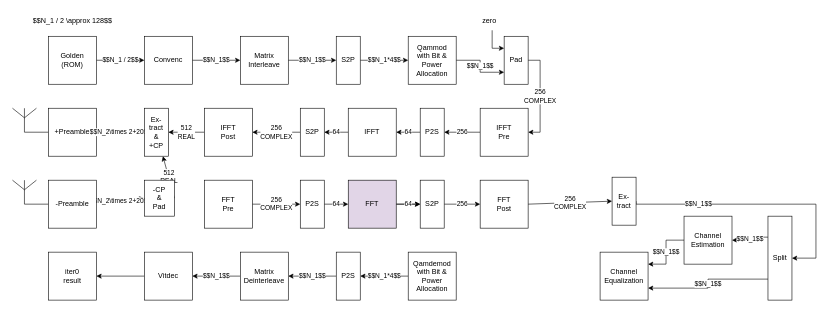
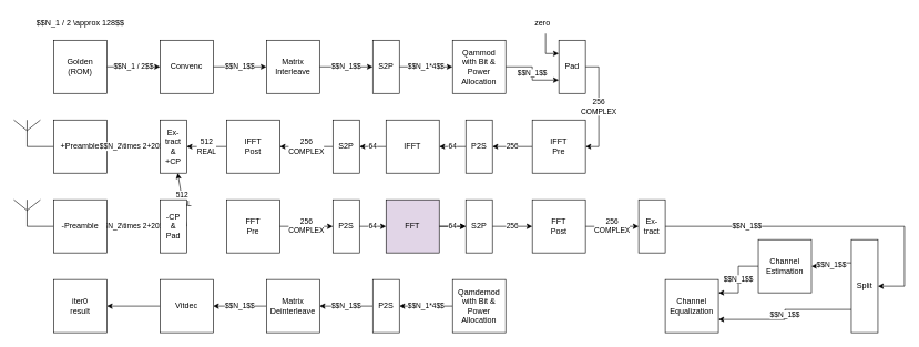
- <mxCell id="35" value="-CP&lt;br&gt;&amp;amp;&lt;br&gt;Pad" style="rounded=0;whiteSpace=wrap;html=1;" vertex="1" parent="1"><mxGeometry x="240" y="300" width="50" height="60" as="geometry" /></mxCell>
+ <mxCell id="35" value="-CP&lt;br&gt;&amp;amp;&lt;br&gt;Pad" style="rounded=0;whiteSpace=wrap;html=1;" vertex="1" parent="1"><mxGeometry x="240" y="300" width="40" height="80" as="geometry" /></mxCell>
- <mxCell id="41" value="Ex-&lt;br&gt;tract" style="rounded=0;whiteSpace=wrap;html=1;" vertex="1" parent="1"><mxGeometry x="1020" y="295" width="40" height="80" as="geometry" /></mxCell>
+ <mxCell id="41" value="Ex-&lt;br&gt;tract" style="rounded=0;whiteSpace=wrap;html=1;" vertex="1" parent="1"><mxGeometry x="960" y="300" width="40" height="80" as="geometry" /></mxCell>
